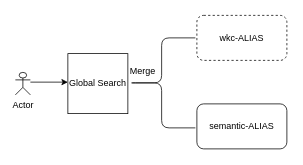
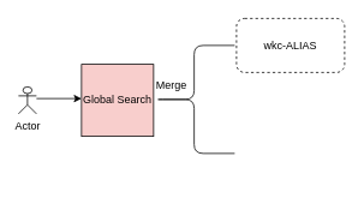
- <mxCell id="3" value="Global Search" style="whiteSpace=wrap;html=1;aspect=fixed;" vertex="1" parent="1"><mxGeometry x="90" y="71" width="80" height="80" as="geometry" /></mxCell>
+ <mxCell id="3" value="Global Search" style="whiteSpace=wrap;html=1;aspect=fixed;fillColor=#f8cecc;" vertex="1" parent="1"><mxGeometry x="90" y="71" width="80" height="80" as="geometry" /></mxCell>
- <mxCell id="6" value="semantic-ALIAS" style="rounded=1;whiteSpace=wrap;html=1;" vertex="1" parent="1"><mxGeometry x="262" y="138" width="120" height="60" as="geometry" /></mxCell>
